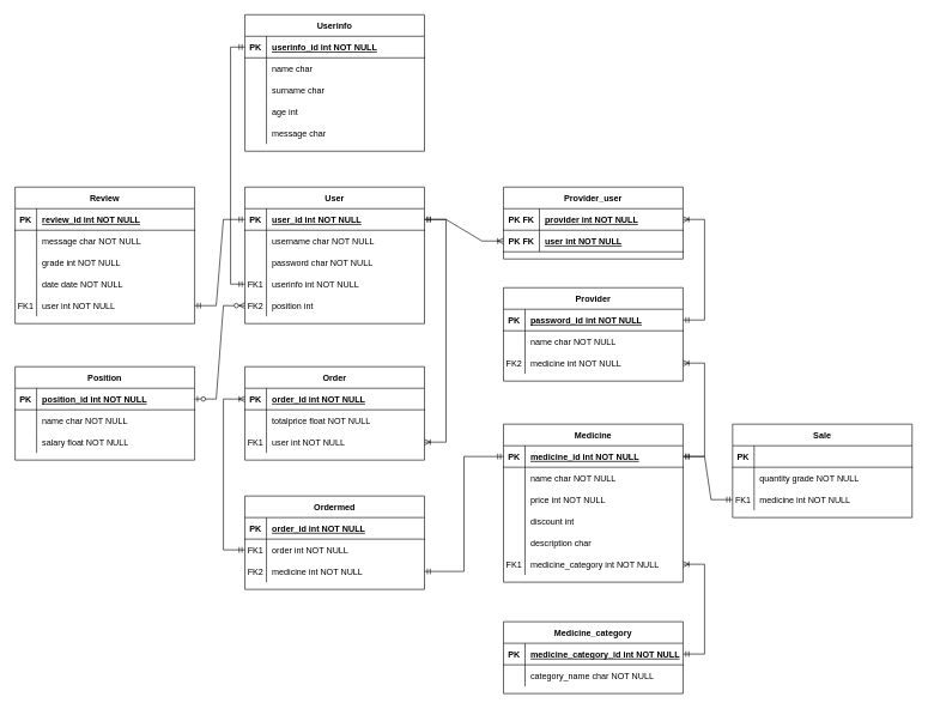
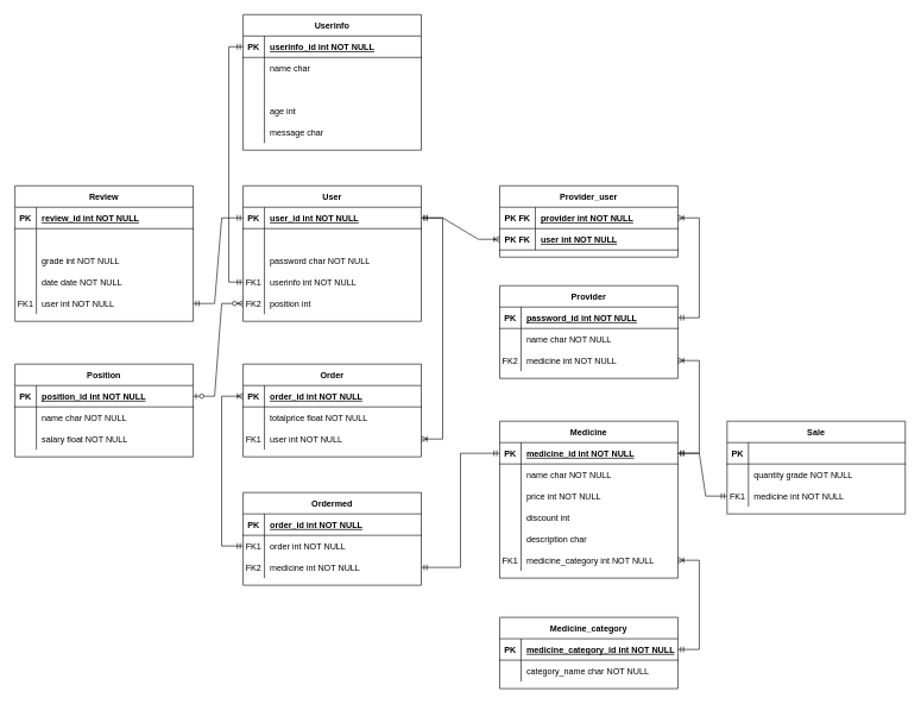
- <mxCell id="27" value="surname char" style="shape=partialRectangle;overflow=hidden;connectable=0;fillColor=none;top=0;left=0;bottom=0;right=0;align=left;spacingLeft=6;" vertex="1" parent="25"><mxGeometry x="30" width="220" height="30" as="geometry"><mxRectangle width="220" height="30" as="alternateBounds" /></mxGeometry></mxCell>
- <mxCell id="66" value="message char NOT NULL" style="shape=partialRectangle;overflow=hidden;connectable=0;fillColor=none;top=0;left=0;bottom=0;right=0;align=left;spacingLeft=6;" vertex="1" parent="64"><mxGeometry x="30" width="220" height="30" as="geometry"><mxRectangle width="220" height="30" as="alternateBounds" /></mxGeometry></mxCell>
- <mxCell id="8" value="username char NOT NULL" style="shape=partialRectangle;overflow=hidden;connectable=0;fillColor=none;top=0;left=0;bottom=0;right=0;align=left;spacingLeft=6;" vertex="1" parent="6"><mxGeometry x="30" width="220" height="30" as="geometry"><mxRectangle width="220" height="30" as="alternateBounds" /></mxGeometry></mxCell>
